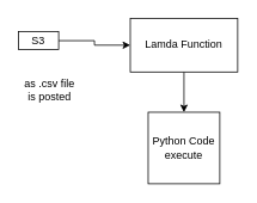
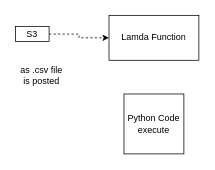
- <mxCell id="2" value="" style="edgeStyle=orthogonalEdgeStyle;rounded=0;orthogonalLoop=1;jettySize=auto;html=1;" edge="1" parent="1" source="3" target="5"><mxGeometry relative="1" as="geometry" /></mxCell>
+ <mxCell id="2" value="" style="edgeStyle=orthogonalEdgeStyle;rounded=0;orthogonalLoop=1;jettySize=auto;html=1;dashed=1;" edge="1" parent="1" source="3" target="5"><mxGeometry relative="1" as="geometry" /></mxCell>
- <mxCell id="4" style="edgeStyle=orthogonalEdgeStyle;rounded=0;orthogonalLoop=1;jettySize=auto;html=1;" edge="1" parent="1" source="5" target="7"><mxGeometry relative="1" as="geometry" /></mxCell>
